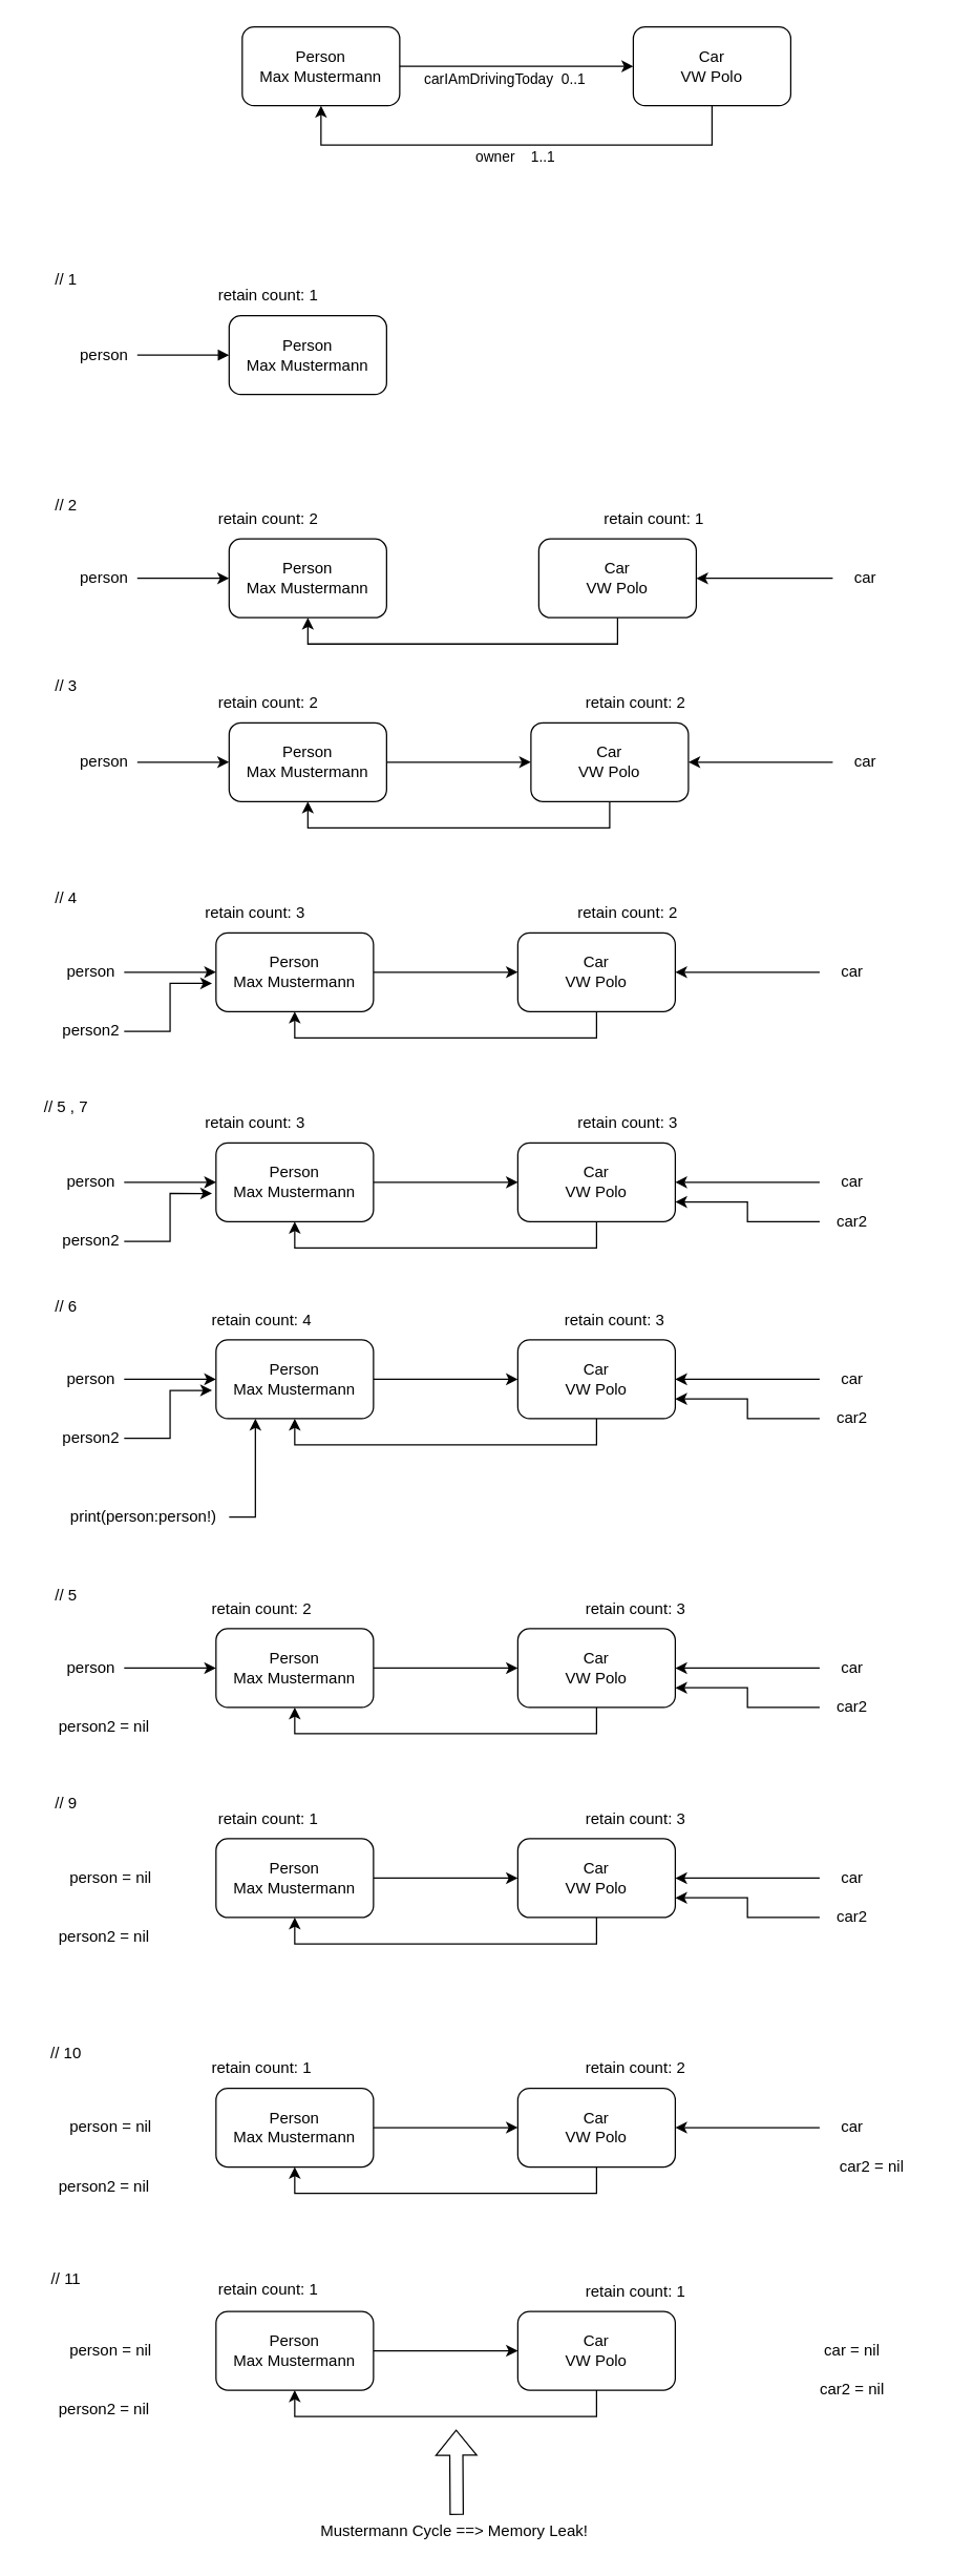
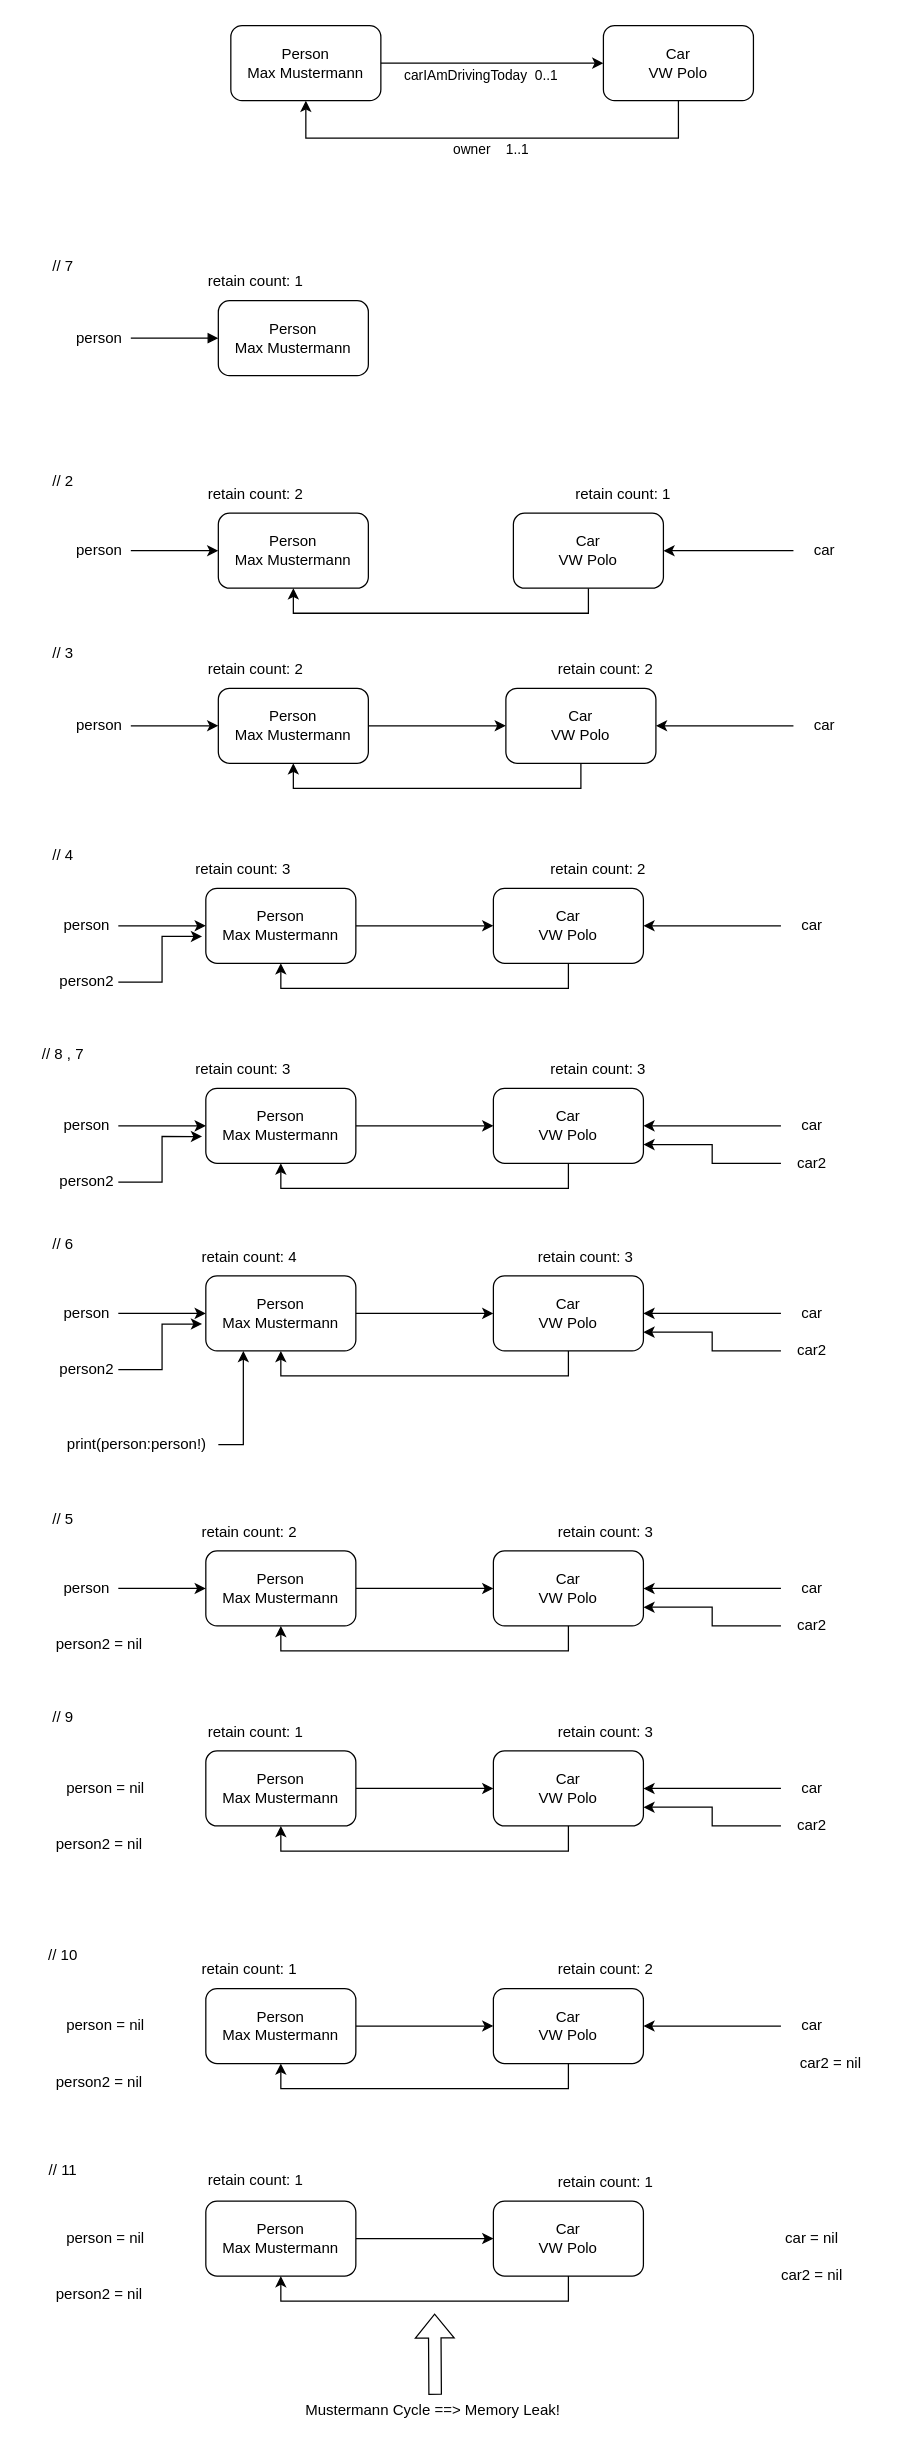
- <mxCell id="13" value="// 1" style="text;html=1;align=center;verticalAlign=middle;whiteSpace=wrap;rounded=0;" parent="1" vertex="1"><mxGeometry x="20" y="198" width="60" height="30" as="geometry" /></mxCell>
+ <mxCell id="13" value="// 7" style="text;html=1;align=center;verticalAlign=middle;whiteSpace=wrap;rounded=0;" parent="1" vertex="1"><mxGeometry x="20" y="198" width="60" height="30" as="geometry" /></mxCell>
- <mxCell id="50" value="// 5 , 7" style="text;html=1;align=center;verticalAlign=middle;whiteSpace=wrap;rounded=0;" parent="1" vertex="1"><mxGeometry x="20" y="828" width="60" height="30" as="geometry" /></mxCell>
+ <mxCell id="50" value="// 8 , 7" style="text;html=1;align=center;verticalAlign=middle;whiteSpace=wrap;rounded=0;" parent="1" vertex="1"><mxGeometry x="20" y="828" width="60" height="30" as="geometry" /></mxCell>
